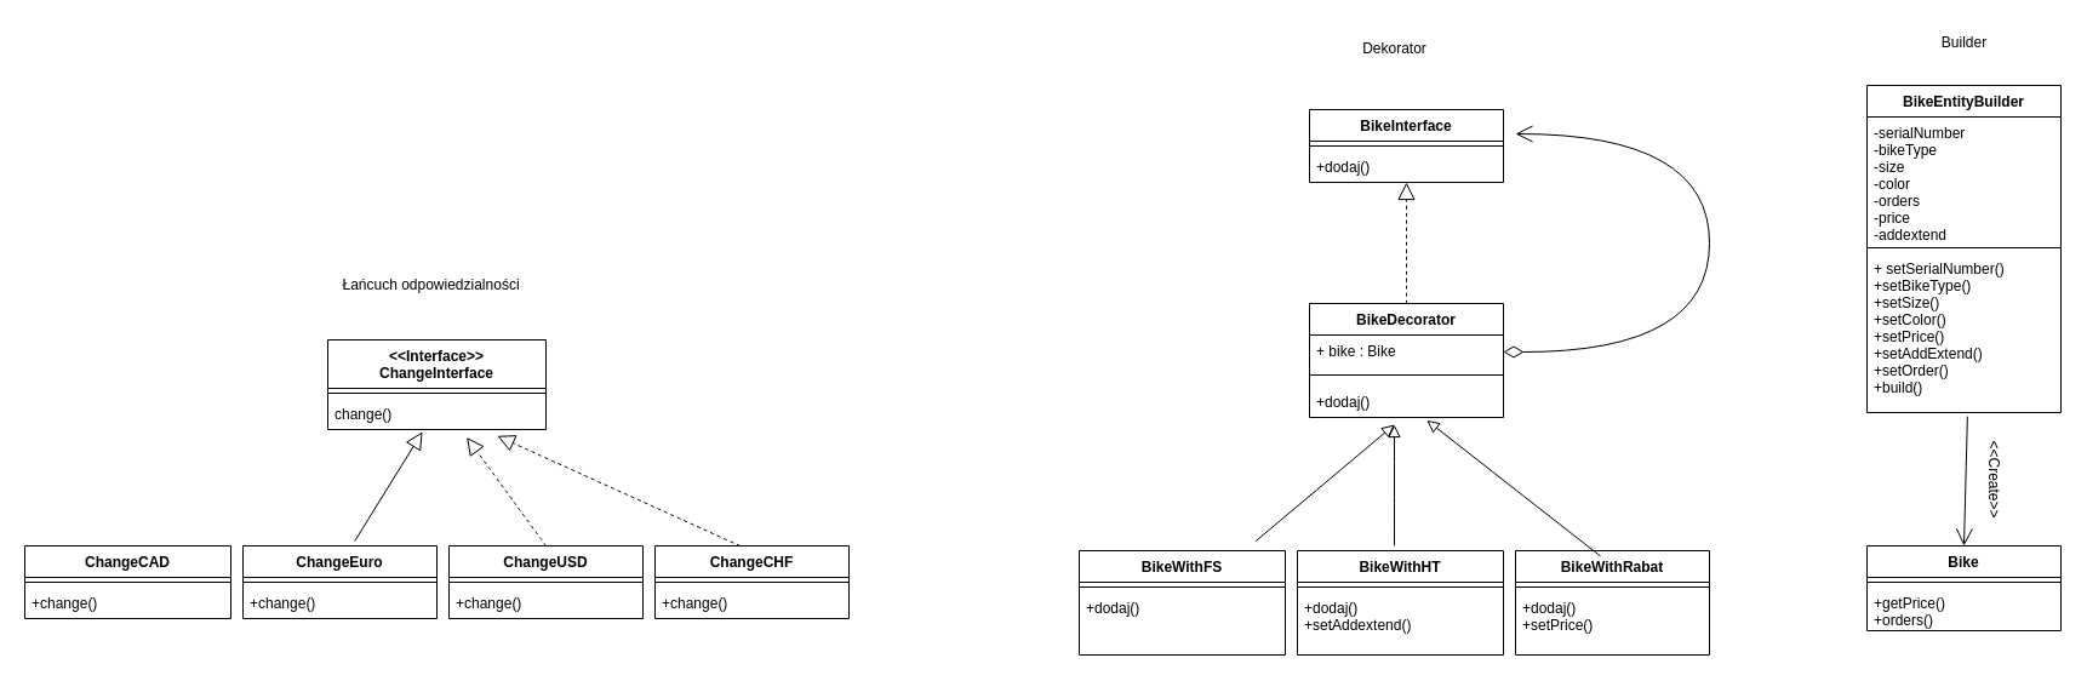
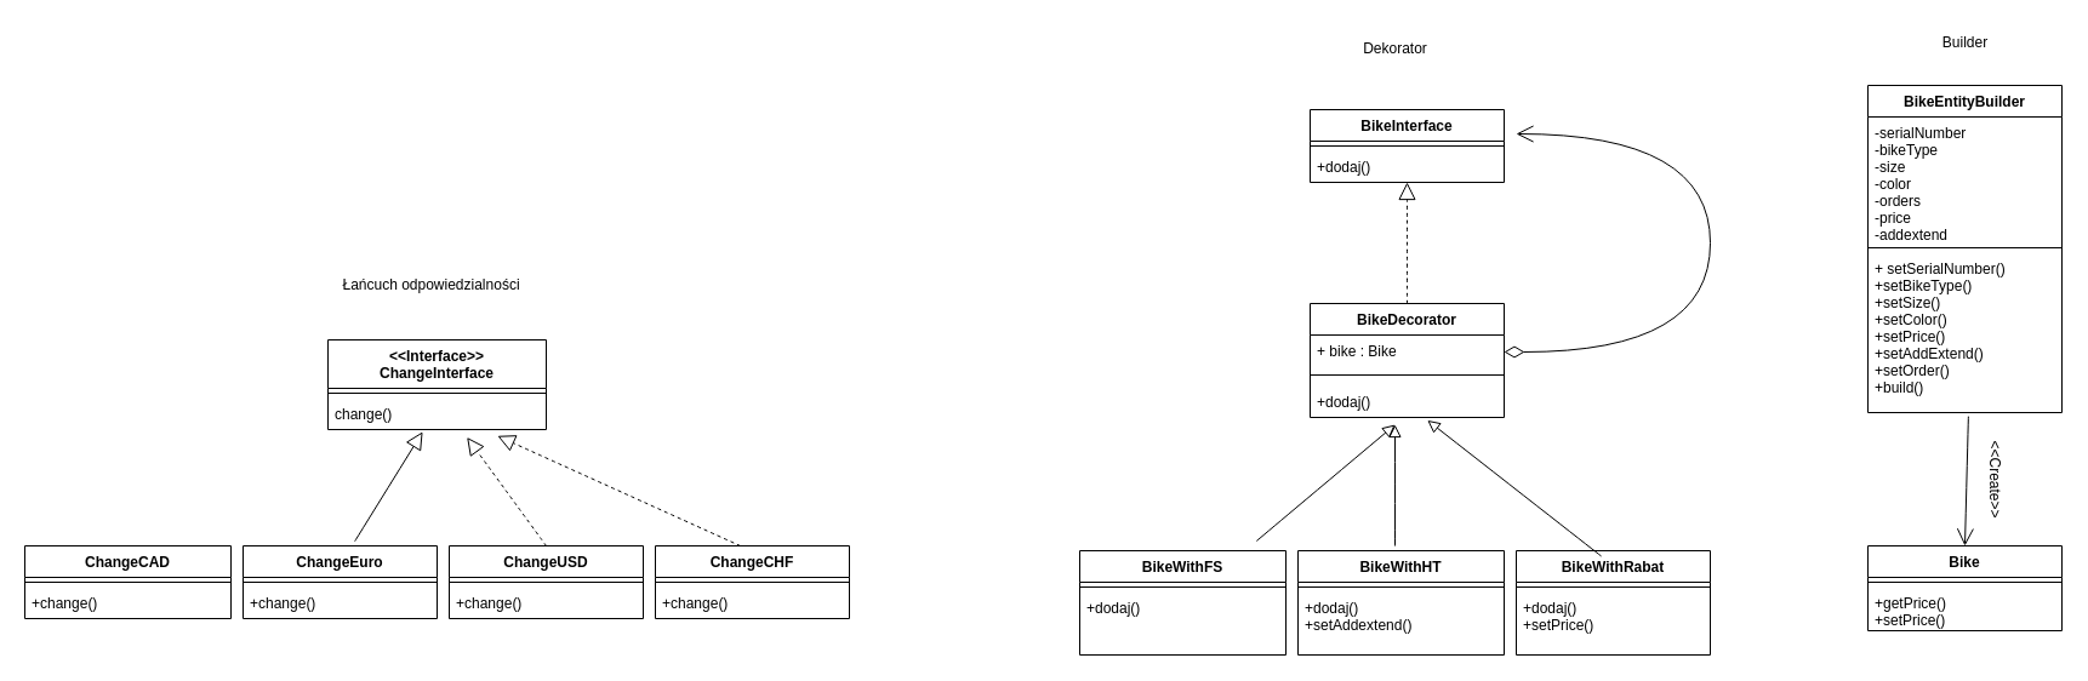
- <mxCell id="25" value="+getPrice()&#10;+orders()" style="text;strokeColor=none;fillColor=none;align=left;verticalAlign=top;spacingLeft=4;spacingRight=4;overflow=hidden;rotatable=0;points=[[0,0.5],[1,0.5]];portConstraint=eastwest;" parent="23" vertex="1"><mxGeometry y="34" width="160" height="36" as="geometry" /></mxCell>
+ <mxCell id="25" value="+getPrice()&#10;+setPrice()" style="text;strokeColor=none;fillColor=none;align=left;verticalAlign=top;spacingLeft=4;spacingRight=4;overflow=hidden;rotatable=0;points=[[0,0.5],[1,0.5]];portConstraint=eastwest;" parent="23" vertex="1"><mxGeometry y="34" width="160" height="36" as="geometry" /></mxCell>
